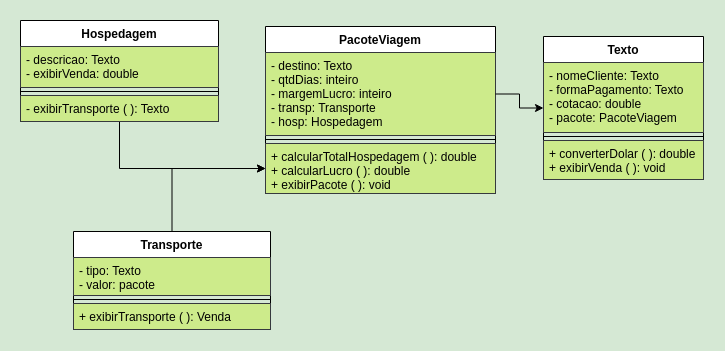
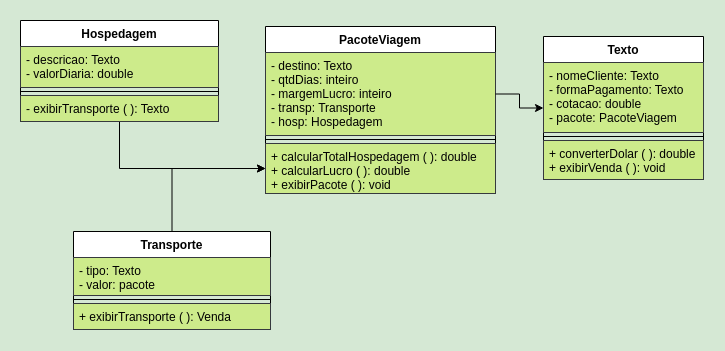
- <mxCell id="9" value="- descricao: Texto&#10;- exibirVenda: double&#10;" style="text;strokeColor=#36393d;fillColor=#cdeb8b;align=left;verticalAlign=top;spacingLeft=4;spacingRight=4;overflow=hidden;rotatable=0;points=[[0,0.5],[1,0.5]];portConstraint=eastwest;" parent="8" vertex="1"><mxGeometry y="26" width="198" height="41" as="geometry" /></mxCell>
+ <mxCell id="9" value="- descricao: Texto&#10;- valorDiaria: double&#10;" style="text;strokeColor=#36393d;fillColor=#cdeb8b;align=left;verticalAlign=top;spacingLeft=4;spacingRight=4;overflow=hidden;rotatable=0;points=[[0,0.5],[1,0.5]];portConstraint=eastwest;" parent="8" vertex="1"><mxGeometry y="26" width="198" height="41" as="geometry" /></mxCell>
